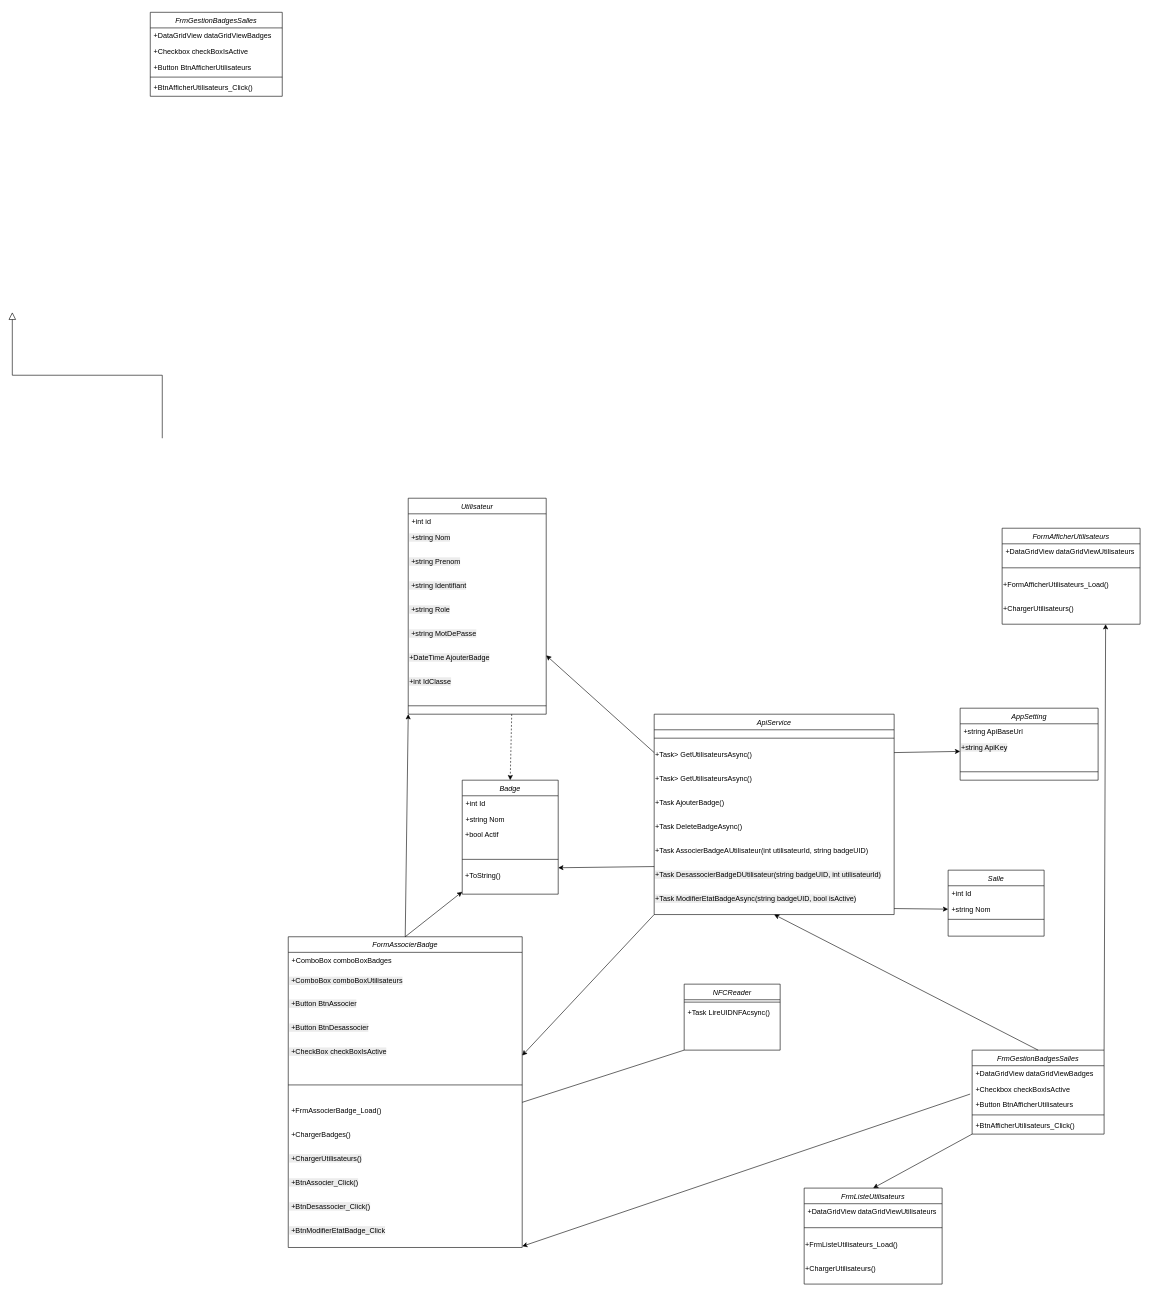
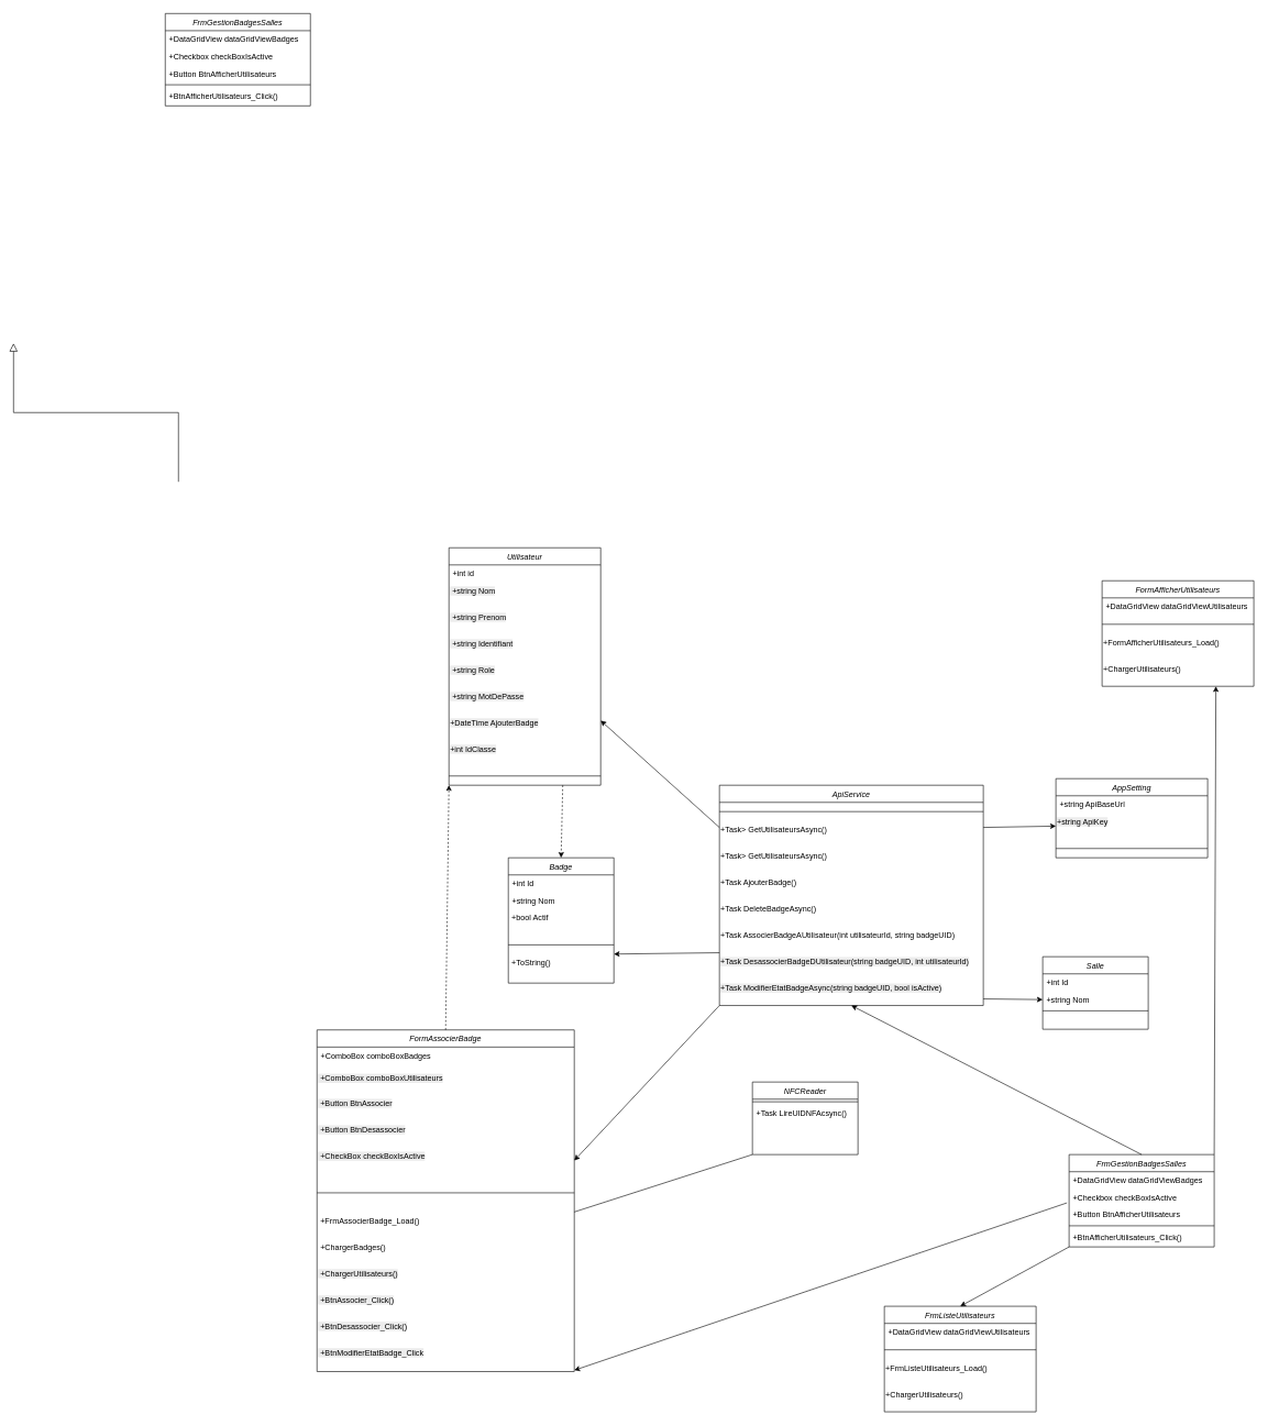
- <mxCell id="82" value="" style="endArrow=classic;html=1;rounded=0;exitX=0.5;exitY=0;exitDx=0;exitDy=0;entryX=0;entryY=1;entryDx=0;entryDy=0;" edge="1" parent="1" source="61" target="51"><mxGeometry width="50" height="50" relative="1" as="geometry"><mxPoint x="1570" y="1270" as="sourcePoint" /><mxPoint x="1840" y="1112" as="targetPoint" /></mxGeometry></mxCell>
+ <mxCell id="82" value="" style="endArrow=classic;html=1;rounded=0;exitX=0.5;exitY=0;exitDx=0;exitDy=0;entryX=0;entryY=1;entryDx=0;entryDy=0;dashed=1;" edge="1" parent="1" source="61" target="51"><mxGeometry width="50" height="50" relative="1" as="geometry"><mxPoint x="1570" y="1270" as="sourcePoint" /><mxPoint x="1840" y="1112" as="targetPoint" /></mxGeometry></mxCell>
- <mxCell id="81" value="" style="endArrow=classic;html=1;rounded=0;exitX=0.5;exitY=0;exitDx=0;exitDy=0;entryX=0;entryY=1;entryDx=0;entryDy=0;" edge="1" parent="1" source="61" target="15"><mxGeometry width="50" height="50" relative="1" as="geometry"><mxPoint x="1560" y="1260" as="sourcePoint" /><mxPoint x="650" y="1430" as="targetPoint" /></mxGeometry></mxCell>
